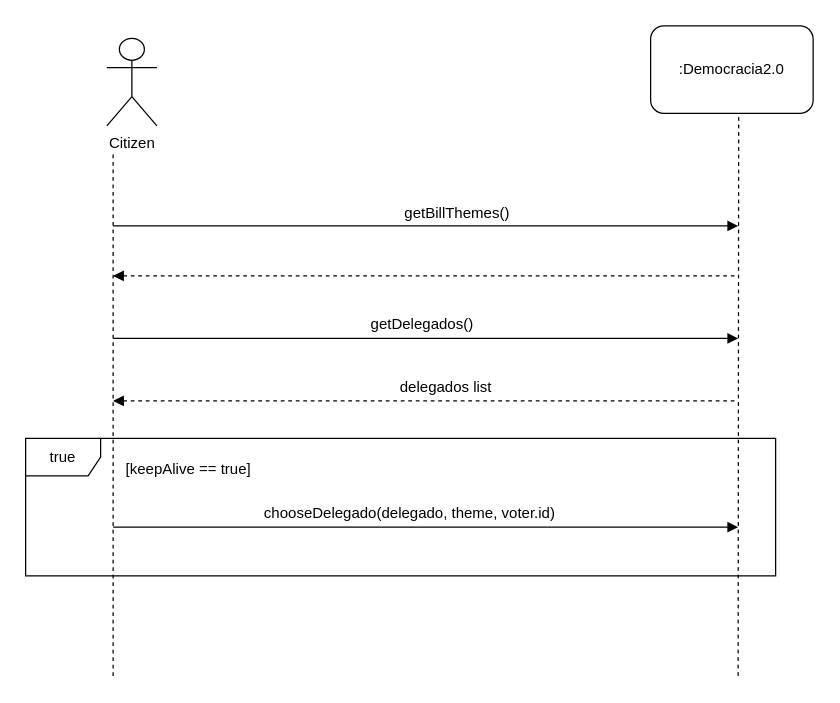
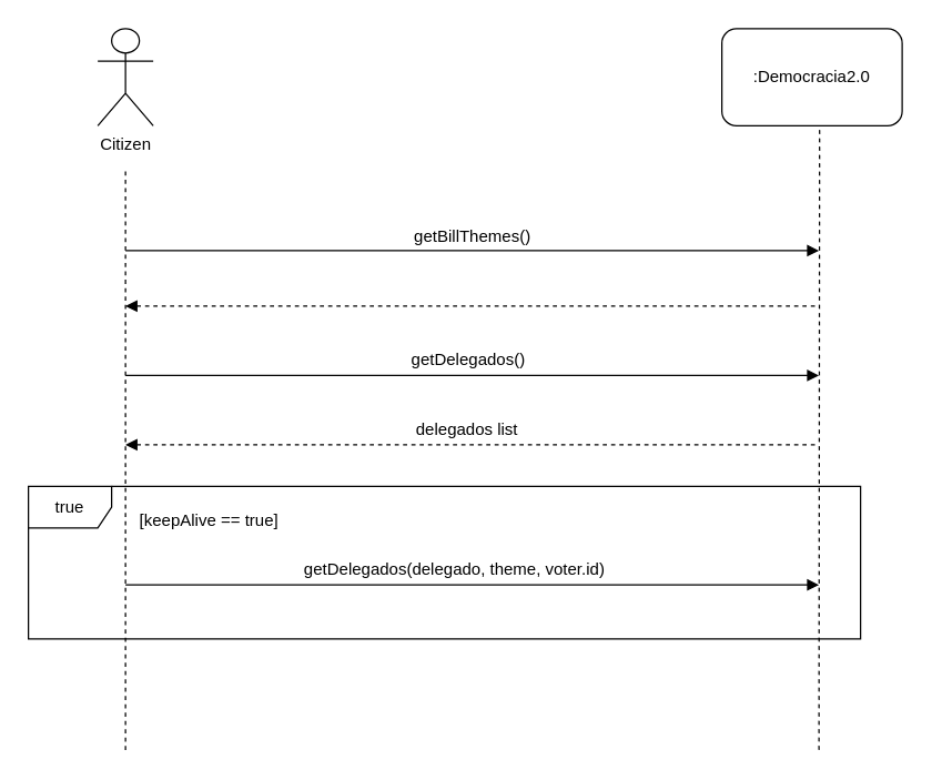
- <mxCell id="2" value="Citizen" style="shape=umlActor;verticalLabelPosition=bottom;verticalAlign=top;html=1;outlineConnect=0;" vertex="1" parent="1"><mxGeometry x="85" y="30" width="40" height="70" as="geometry" /></mxCell>
+ <mxCell id="2" value="Citizen" style="shape=umlActor;verticalLabelPosition=bottom;verticalAlign=top;html=1;outlineConnect=0;" vertex="1" parent="1"><mxGeometry x="70" y="20" width="40" height="70" as="geometry" /></mxCell>
- <mxCell id="7" value="getBillThemes()" style="text;html=1;align=center;verticalAlign=middle;resizable=0;points=[];autosize=1;strokeColor=none;fillColor=none;" vertex="1" parent="1"><mxGeometry x="310" y="155" width="110" height="30" as="geometry" /></mxCell>
+ <mxCell id="7" value="getBillThemes()" style="text;html=1;align=center;verticalAlign=middle;resizable=0;points=[];autosize=1;strokeColor=none;fillColor=none;" vertex="1" parent="1"><mxGeometry x="285" y="155" width="110" height="30" as="geometry" /></mxCell>
- <mxCell id="12" value="delegados list" style="text;html=1;align=center;verticalAlign=middle;resizable=0;points=[];autosize=1;strokeColor=none;fillColor=none;" vertex="1" parent="1"><mxGeometry x="306" y="294" width="100" height="30" as="geometry" /></mxCell>
+ <mxCell id="12" value="delegados list" style="text;html=1;align=center;verticalAlign=middle;resizable=0;points=[];autosize=1;strokeColor=none;fillColor=none;" vertex="1" parent="1"><mxGeometry x="286" y="294" width="100" height="30" as="geometry" /></mxCell>
- <mxCell id="16" value="chooseDelegado(delegado, theme, voter.id)" style="text;html=1;align=center;verticalAlign=middle;resizable=0;points=[];autosize=1;strokeColor=none;fillColor=none;" vertex="1" parent="1"><mxGeometry x="197" y="395" width="260" height="30" as="geometry" /></mxCell>
+ <mxCell id="16" value="getDelegados(delegado, theme, voter.id)" style="text;html=1;align=center;verticalAlign=middle;resizable=0;points=[];autosize=1;strokeColor=none;fillColor=none;" vertex="1" parent="1"><mxGeometry x="197" y="395" width="260" height="30" as="geometry" /></mxCell>
